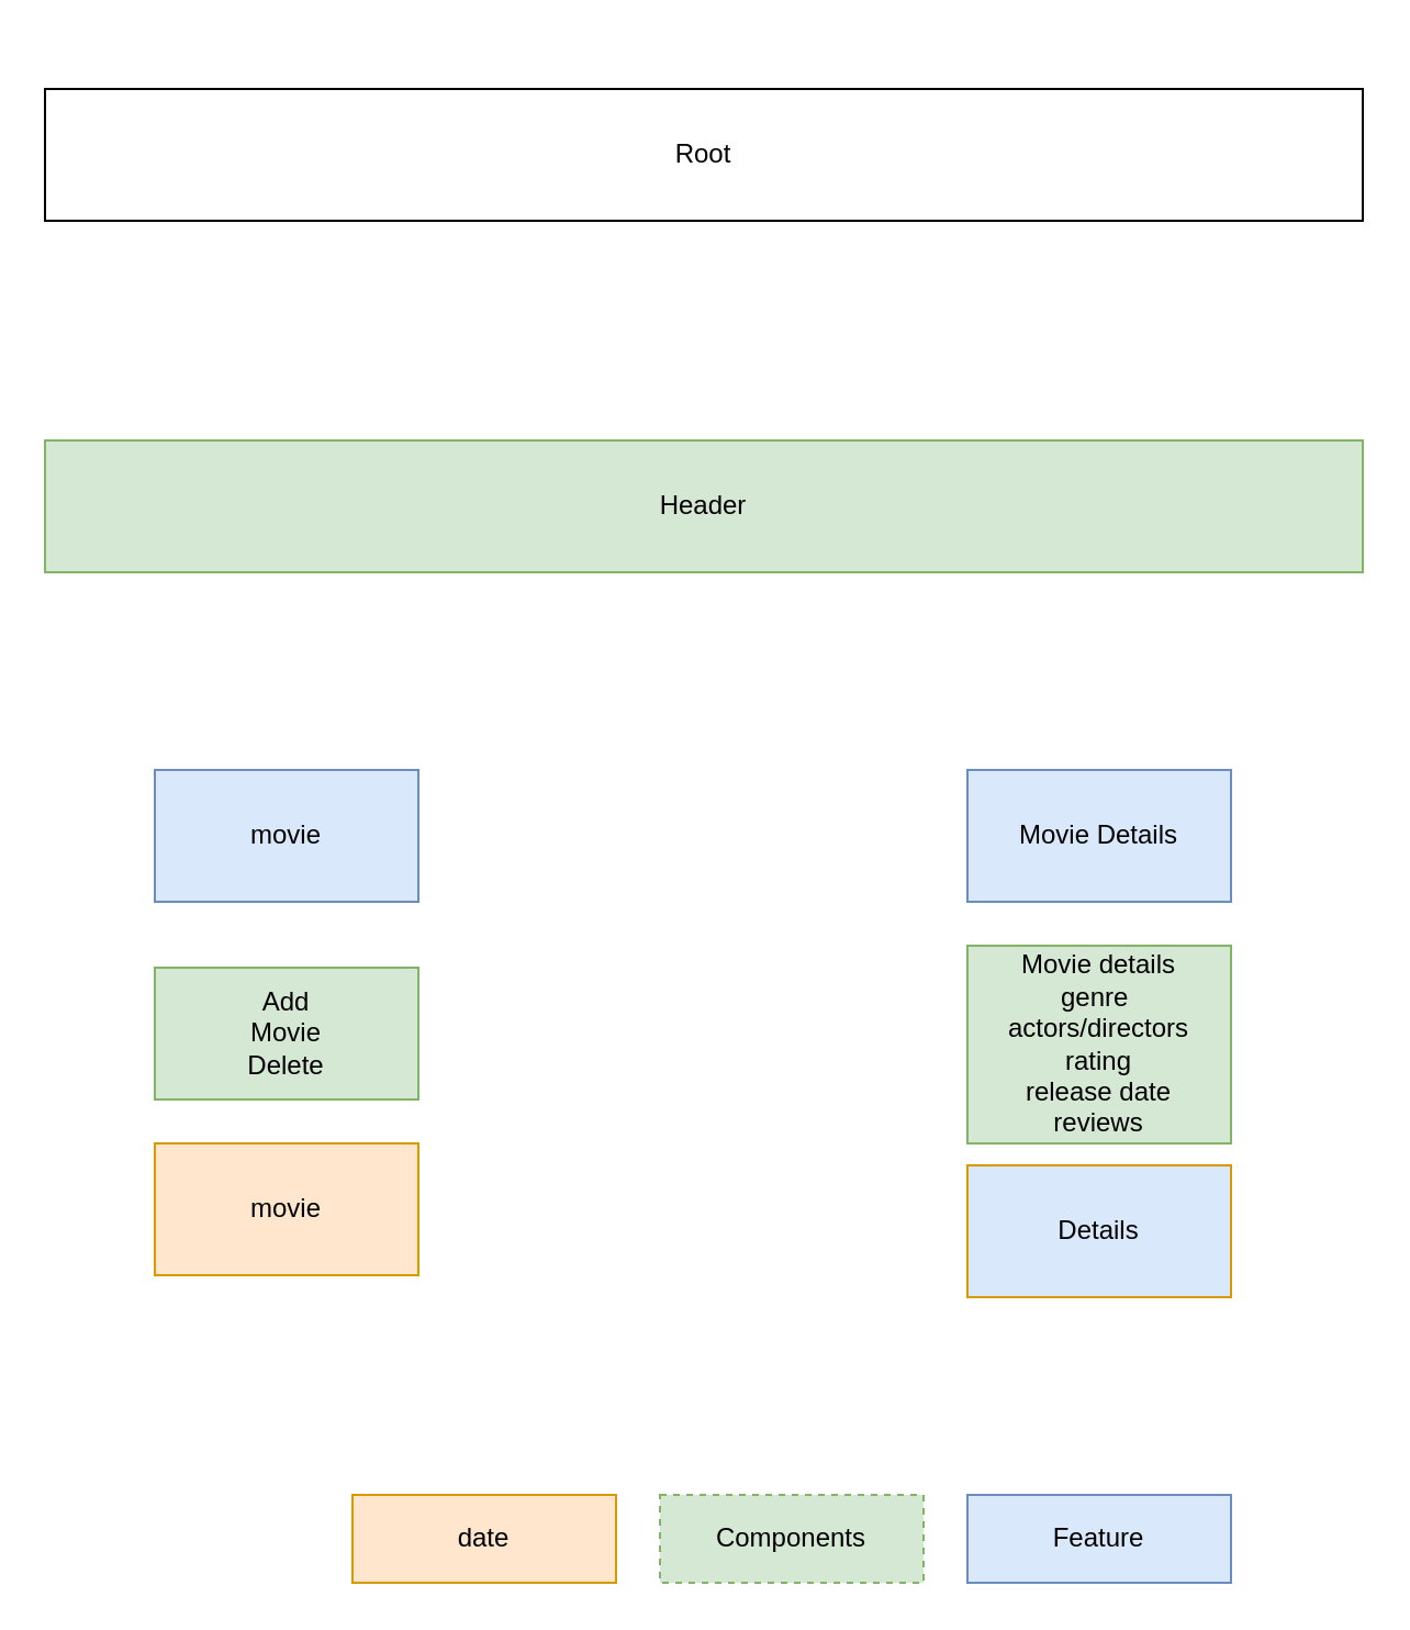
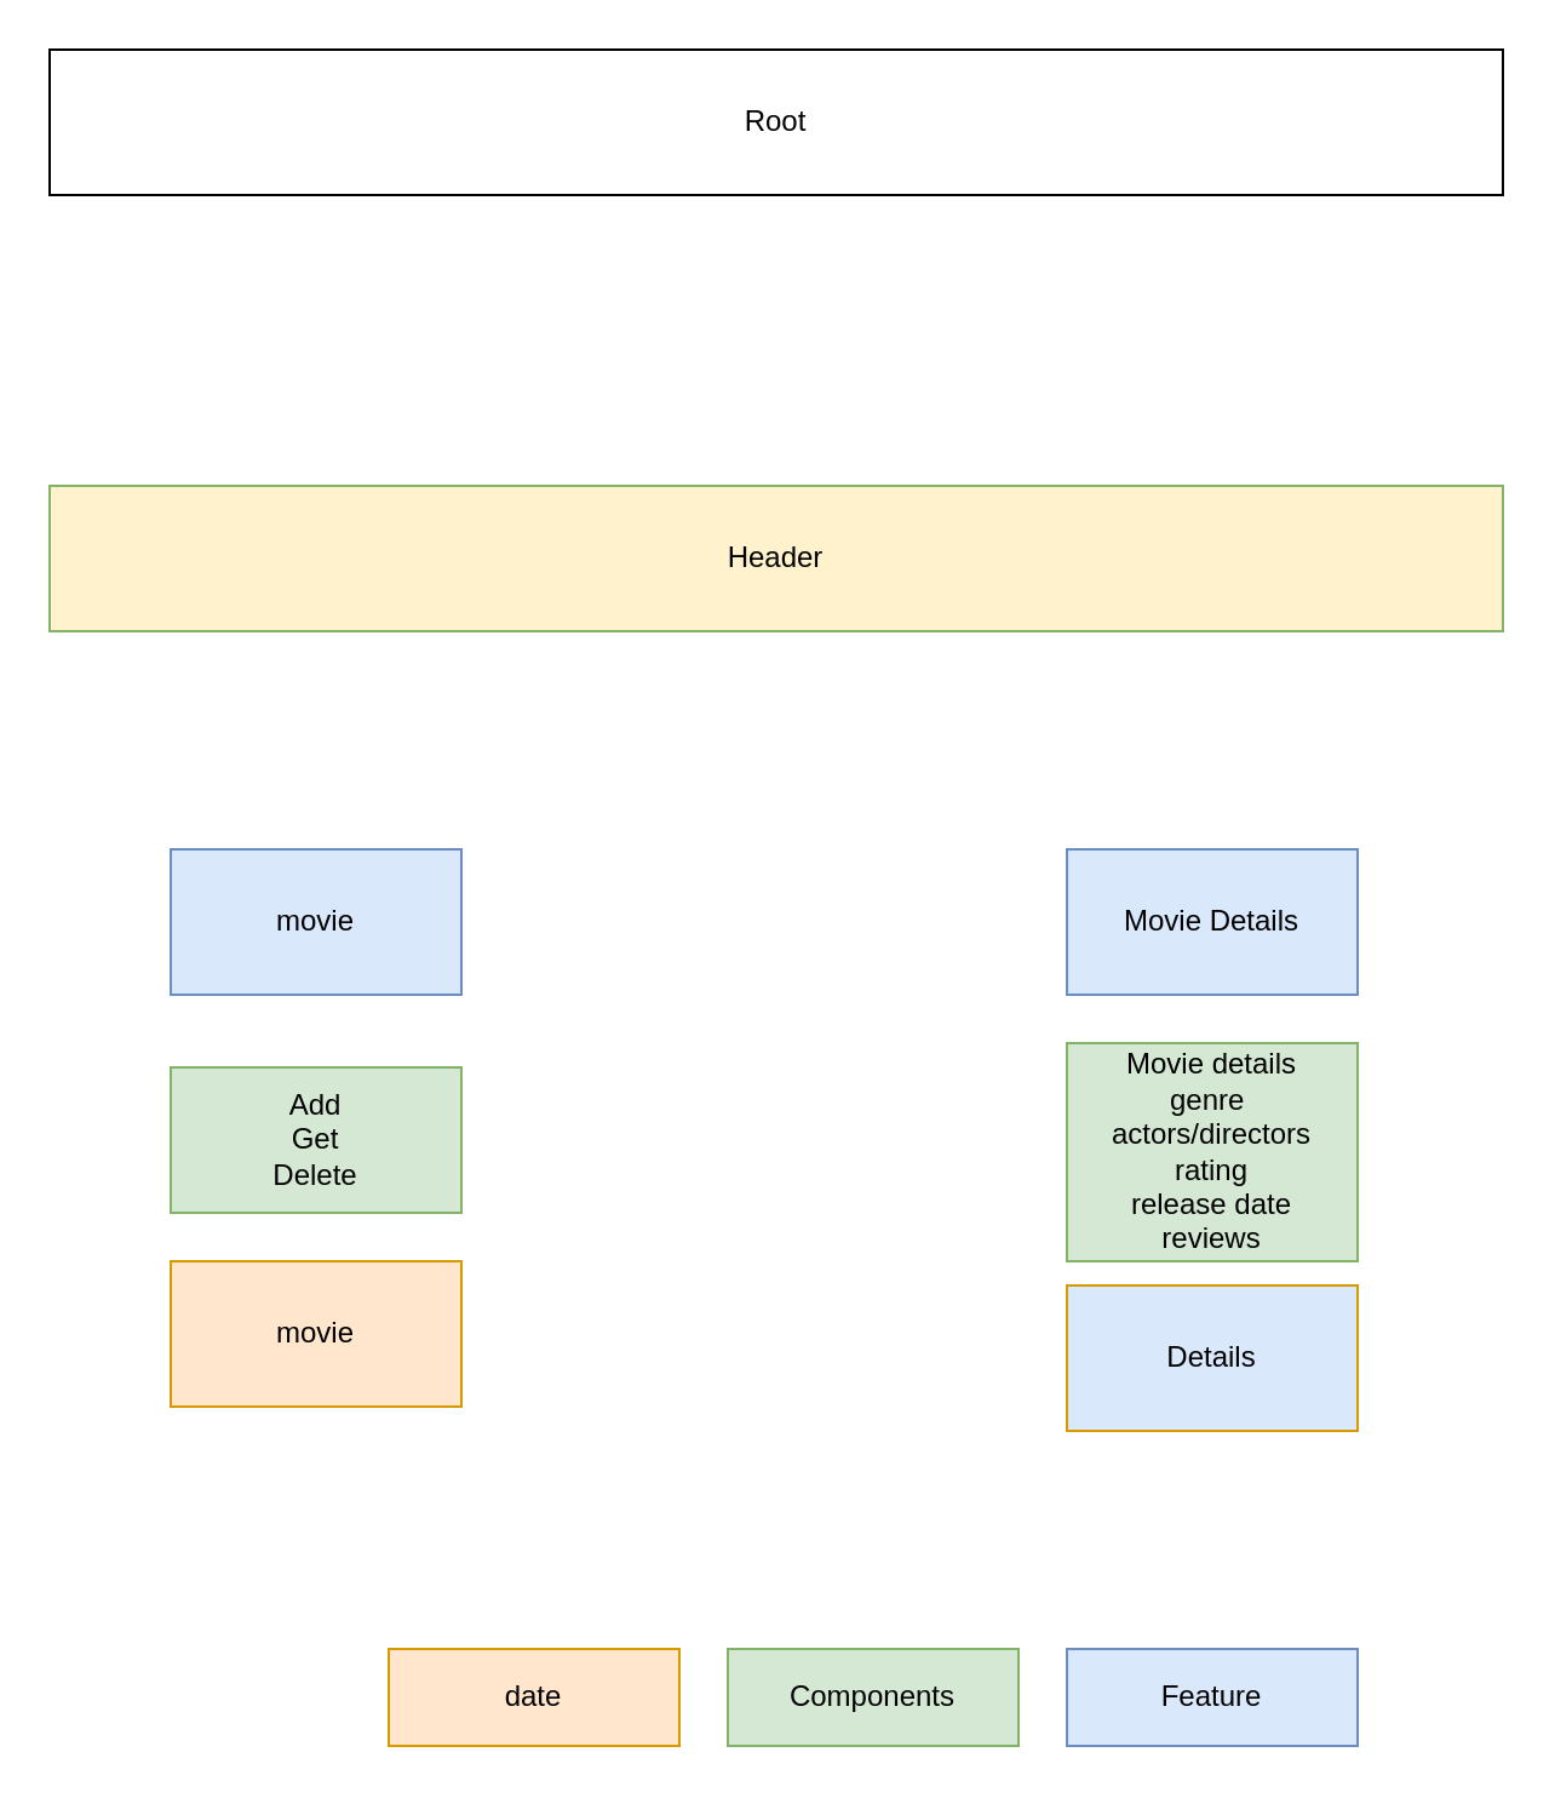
- <mxCell id="2" value="Root" style="rounded=0;whiteSpace=wrap;html=1;" vertex="1" parent="1"><mxGeometry x="20" y="40" width="600" height="60" as="geometry" /></mxCell>
+ <mxCell id="2" value="Root" style="rounded=0;whiteSpace=wrap;html=1;" vertex="1" parent="1"><mxGeometry x="20" y="20" width="600" height="60" as="geometry" /></mxCell>
- <mxCell id="3" value="Header" style="rounded=0;whiteSpace=wrap;html=1;fillColor=#d5e8d4;strokeColor=#82b366;" vertex="1" parent="1"><mxGeometry x="20" y="200" width="600" height="60" as="geometry" /></mxCell>
+ <mxCell id="3" value="Header" style="rounded=0;whiteSpace=wrap;html=1;fillColor=#fff2cc;strokeColor=#82b366;" vertex="1" parent="1"><mxGeometry x="20" y="200" width="600" height="60" as="geometry" /></mxCell>
- <mxCell id="7" value="Add&lt;br&gt;Movie&lt;br&gt;Delete" style="rounded=0;whiteSpace=wrap;html=1;fillColor=#d5e8d4;strokeColor=#82b366;" vertex="1" parent="1"><mxGeometry x="70" y="440" width="120" height="60" as="geometry" /></mxCell>
+ <mxCell id="7" value="Add&lt;br&gt;Get&lt;br&gt;Delete" style="rounded=0;whiteSpace=wrap;html=1;fillColor=#d5e8d4;strokeColor=#82b366;" vertex="1" parent="1"><mxGeometry x="70" y="440" width="120" height="60" as="geometry" /></mxCell>
- <mxCell id="11" value="Components" style="rounded=0;whiteSpace=wrap;html=1;fillColor=#d5e8d4;strokeColor=#82b366;dashed=1;" vertex="1" parent="1"><mxGeometry x="300" y="680" width="120" height="40" as="geometry" /></mxCell>
+ <mxCell id="11" value="Components" style="rounded=0;whiteSpace=wrap;html=1;fillColor=#d5e8d4;strokeColor=#82b366;" vertex="1" parent="1"><mxGeometry x="300" y="680" width="120" height="40" as="geometry" /></mxCell>
